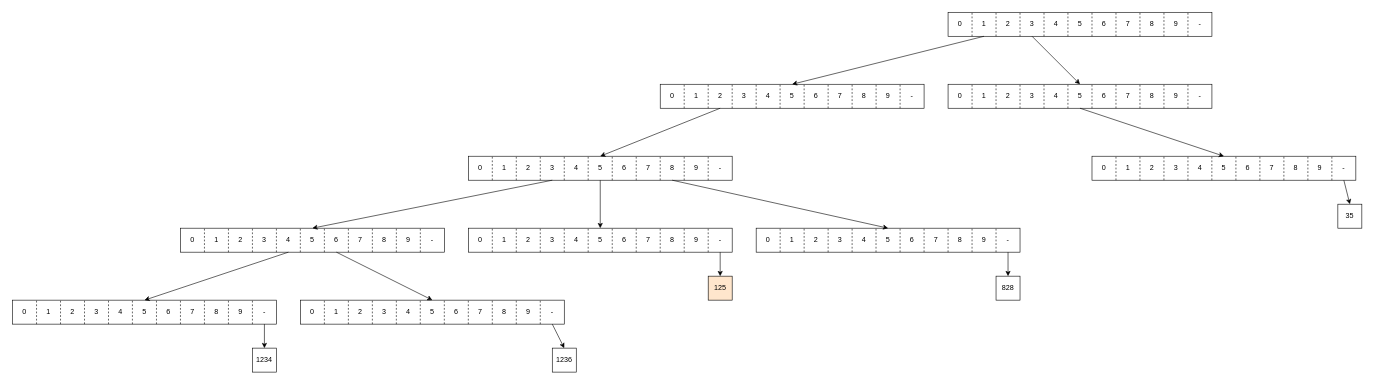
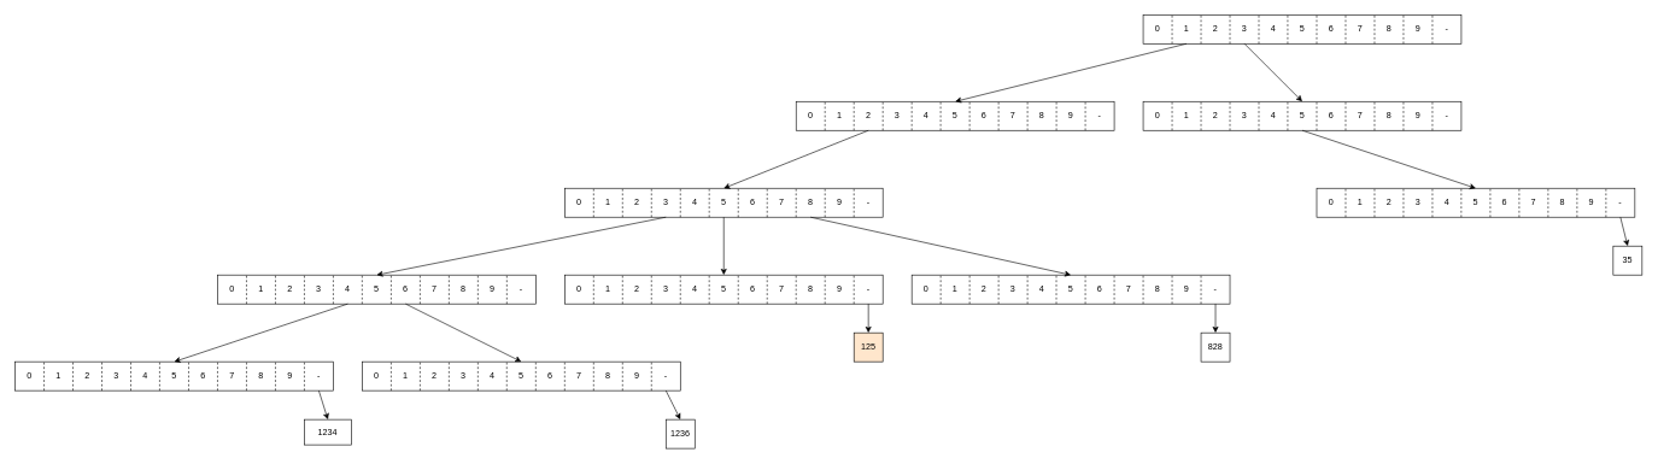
- <mxCell id="239" value="1234" style="rounded=0;whiteSpace=wrap;html=1;" vertex="1" parent="1"><mxGeometry x="420" y="580" width="40" height="40" as="geometry" /></mxCell>
+ <mxCell id="239" value="1234" style="rounded=0;whiteSpace=wrap;html=1;" vertex="1" parent="1"><mxGeometry x="420" y="580" width="65" height="35" as="geometry" /></mxCell>
